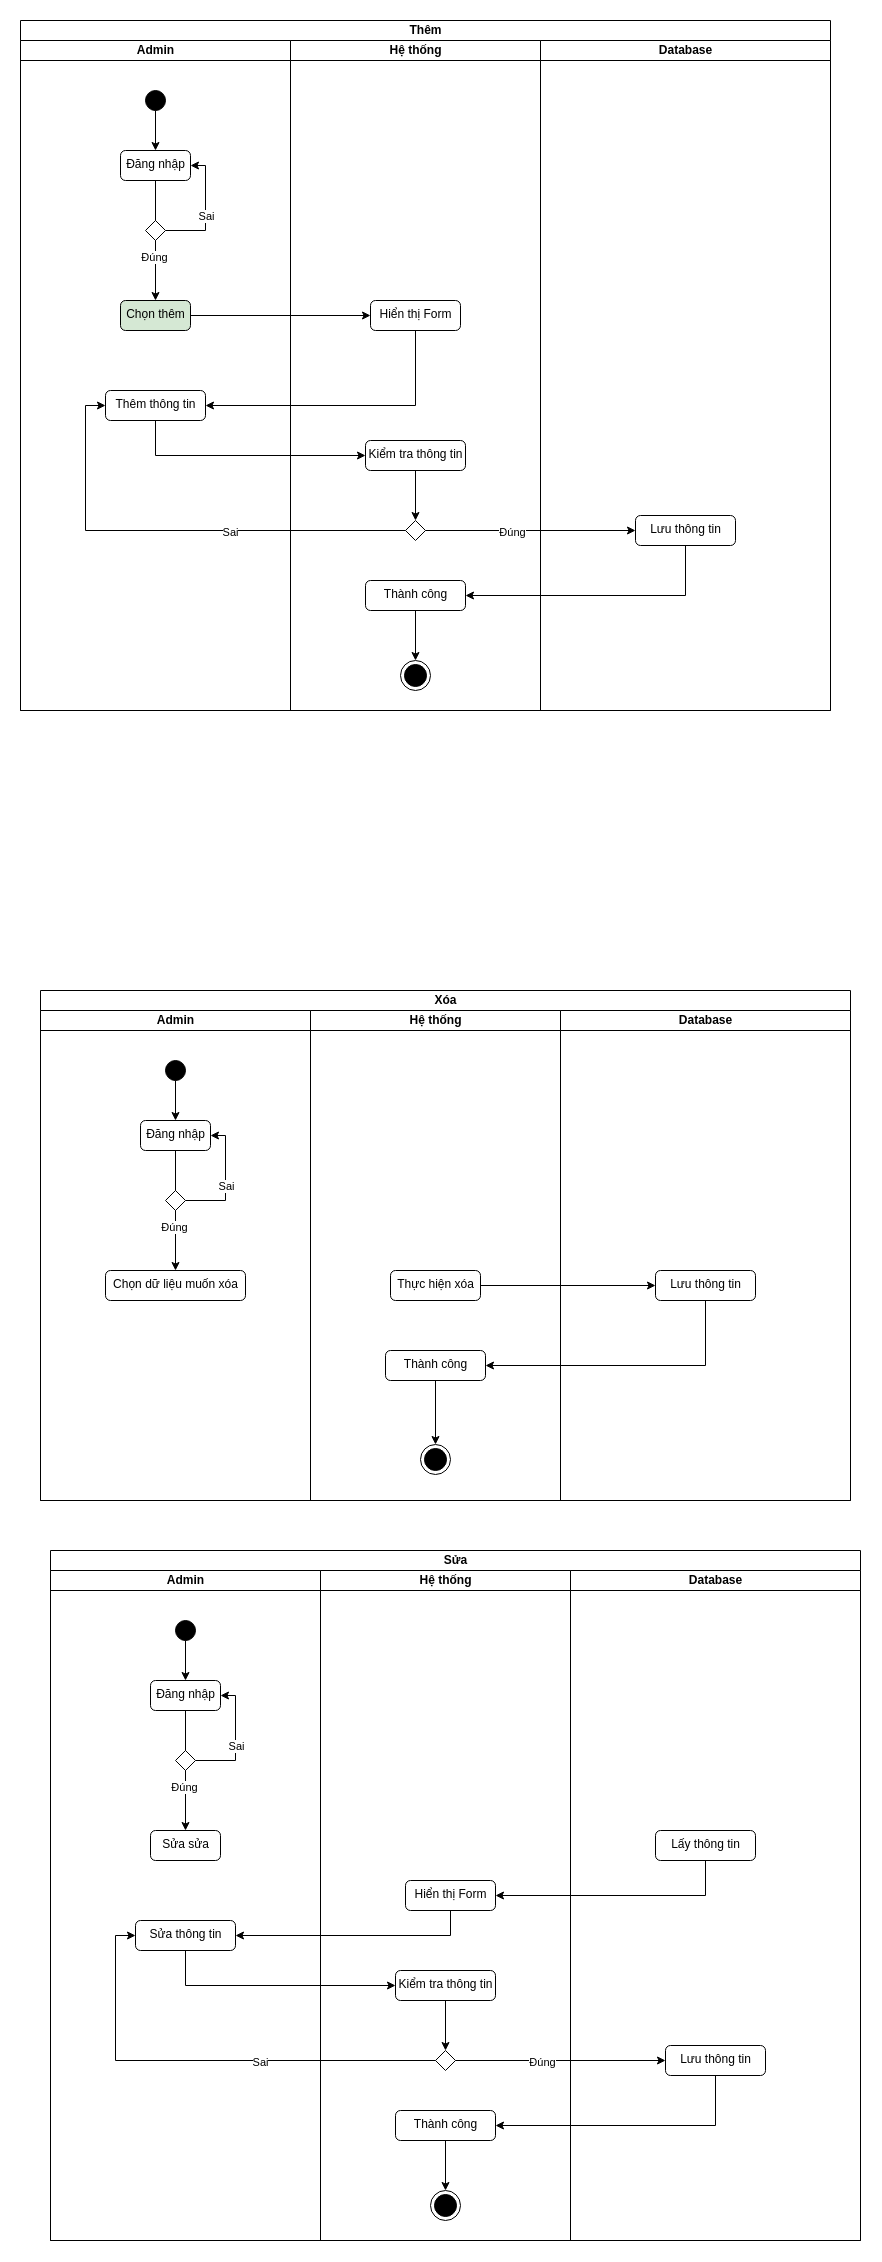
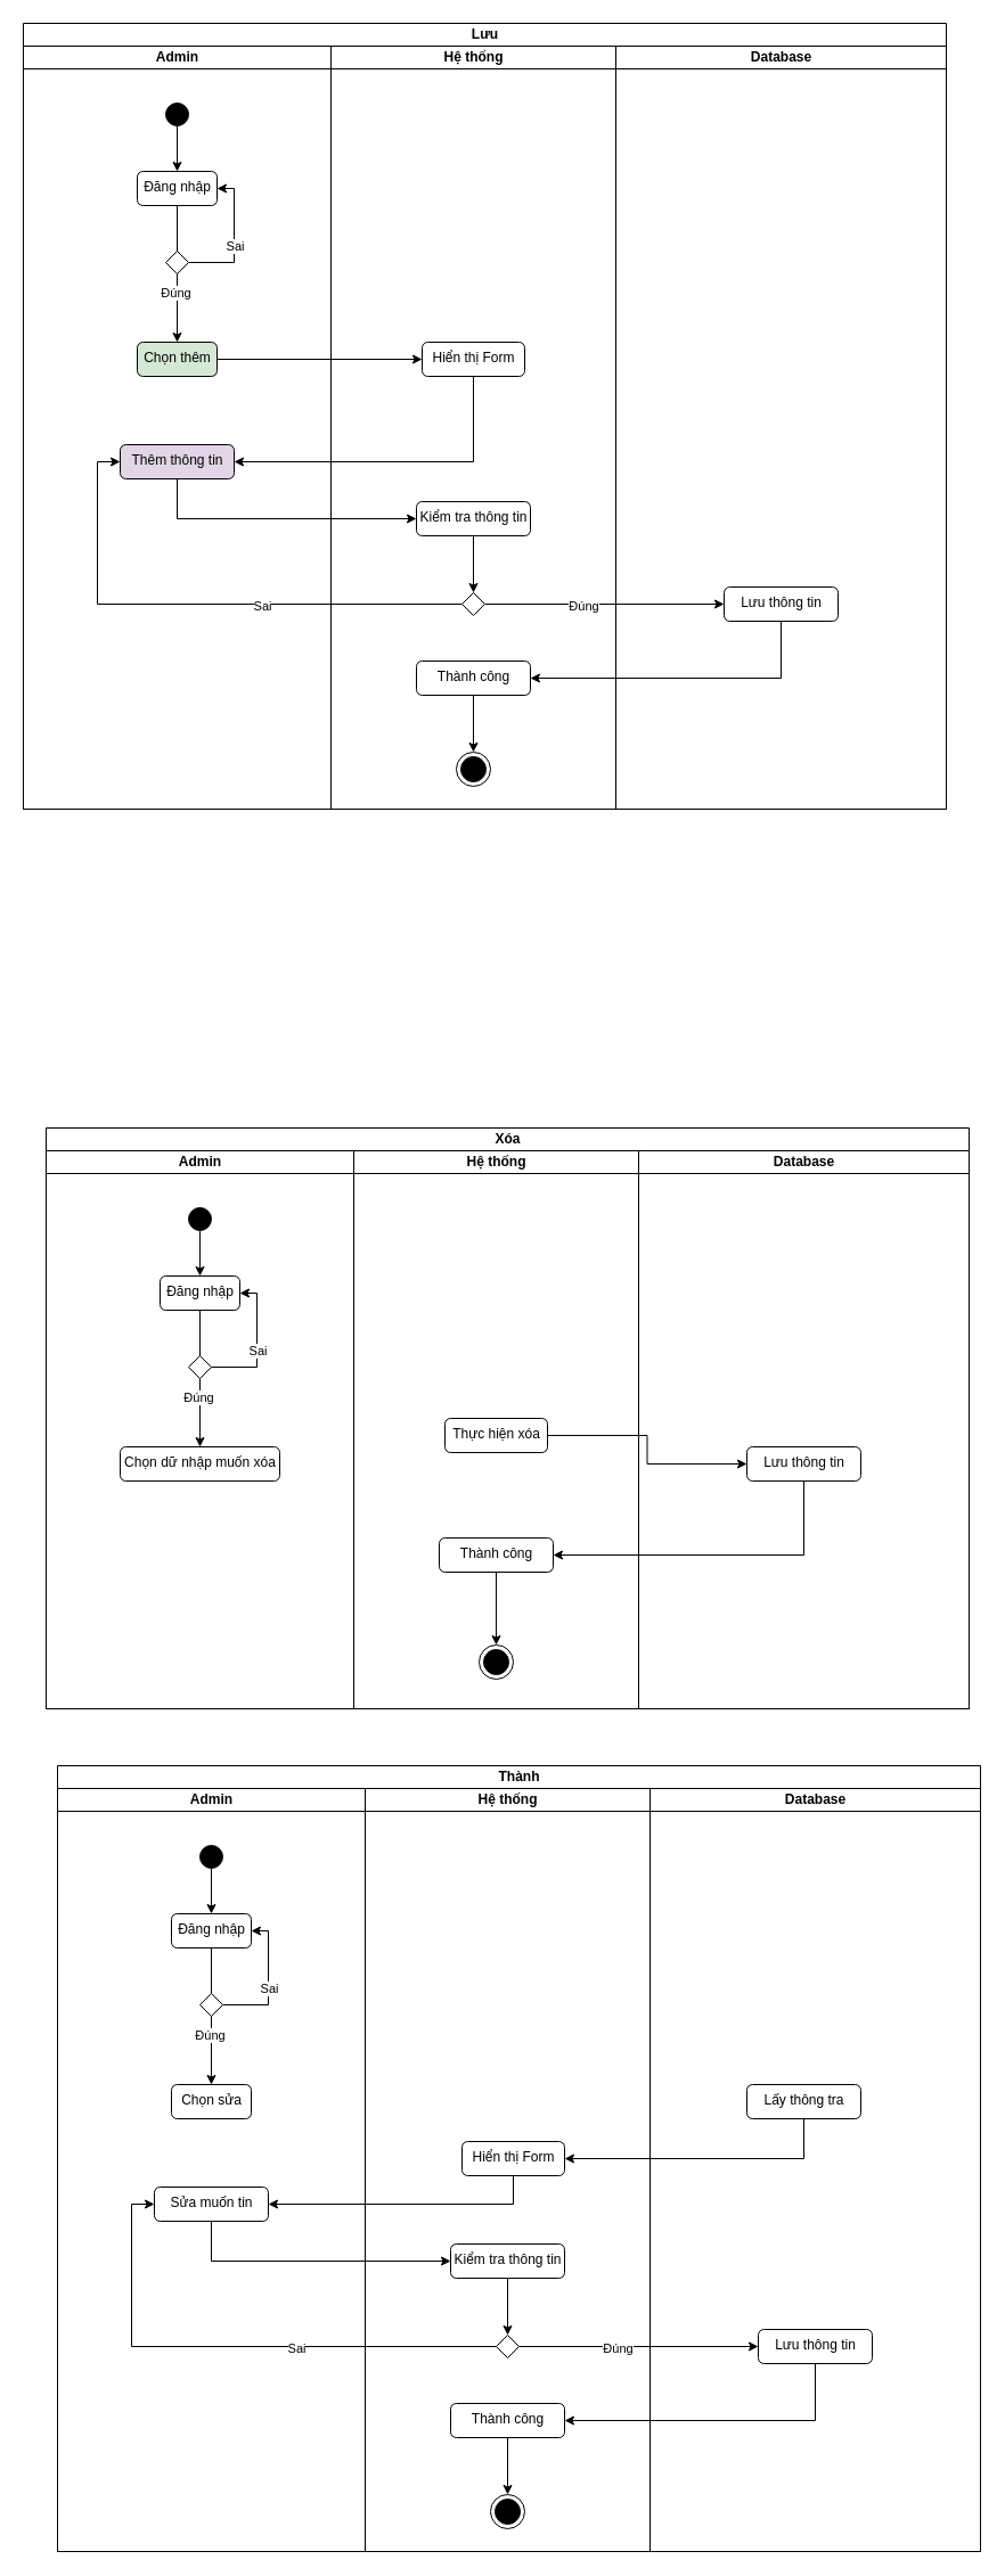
- <mxCell id="2" value="Thêm" style="swimlane;childLayout=stackLayout;resizeParent=1;resizeParentMax=0;startSize=20;html=1;" parent="1" vertex="1"><mxGeometry x="20" y="20" width="810" height="690" as="geometry" /></mxCell>
+ <mxCell id="2" value="Lưu" style="swimlane;childLayout=stackLayout;resizeParent=1;resizeParentMax=0;startSize=20;html=1;" parent="1" vertex="1"><mxGeometry x="20" y="20" width="810" height="690" as="geometry" /></mxCell>
- <mxCell id="13" value="Thêm thông tin" style="html=1;align=center;verticalAlign=top;rounded=1;absoluteArcSize=1;arcSize=10;dashed=0;" parent="3" vertex="1"><mxGeometry x="85" y="350" width="100" height="30" as="geometry" /></mxCell>
+ <mxCell id="13" value="Thêm thông tin" style="html=1;align=center;verticalAlign=top;rounded=1;absoluteArcSize=1;arcSize=10;dashed=0;fillColor=#e1d5e7;" parent="3" vertex="1"><mxGeometry x="85" y="350" width="100" height="30" as="geometry" /></mxCell>
- <mxCell id="42" value="Chọn dữ liệu muốn xóa" style="html=1;align=center;verticalAlign=top;rounded=1;absoluteArcSize=1;arcSize=10;dashed=0;" parent="33" vertex="1"><mxGeometry x="65" y="260" width="140" height="30" as="geometry" /></mxCell>
+ <mxCell id="42" value="Chọn dữ nhập muốn xóa" style="html=1;align=center;verticalAlign=top;rounded=1;absoluteArcSize=1;arcSize=10;dashed=0;" parent="33" vertex="1"><mxGeometry x="65" y="260" width="140" height="30" as="geometry" /></mxCell>
- <mxCell id="44" value="Thực hiện xóa" style="html=1;align=center;verticalAlign=top;rounded=1;absoluteArcSize=1;arcSize=10;dashed=0;" parent="43" vertex="1"><mxGeometry x="80" y="260" width="90" height="30" as="geometry" /></mxCell>
+ <mxCell id="44" value="Thực hiện xóa" style="html=1;align=center;verticalAlign=top;rounded=1;absoluteArcSize=1;arcSize=10;dashed=0;" parent="43" vertex="1"><mxGeometry x="80" y="235" width="90" height="30" as="geometry" /></mxCell>
- <mxCell id="52" value="Sửa" style="swimlane;childLayout=stackLayout;resizeParent=1;resizeParentMax=0;startSize=20;html=1;" vertex="1" parent="1"><mxGeometry x="50" y="1550" width="810" height="690" as="geometry" /></mxCell>
+ <mxCell id="52" value="Thành" style="swimlane;childLayout=stackLayout;resizeParent=1;resizeParentMax=0;startSize=20;html=1;" vertex="1" parent="1"><mxGeometry x="50" y="1550" width="810" height="690" as="geometry" /></mxCell>
- <mxCell id="62" value="Sửa sửa" style="html=1;align=center;verticalAlign=top;rounded=1;absoluteArcSize=1;arcSize=10;dashed=0;" vertex="1" parent="53"><mxGeometry x="100.0" y="260" width="70" height="30" as="geometry" /></mxCell>
+ <mxCell id="62" value="Chọn sửa" style="html=1;align=center;verticalAlign=top;rounded=1;absoluteArcSize=1;arcSize=10;dashed=0;" vertex="1" parent="53"><mxGeometry x="100.0" y="260" width="70" height="30" as="geometry" /></mxCell>
- <mxCell id="74" value="Lấy thông tin" style="html=1;align=center;verticalAlign=top;rounded=1;absoluteArcSize=1;arcSize=10;dashed=0;" vertex="1" parent="72"><mxGeometry x="85" y="260" width="100" height="30" as="geometry" /></mxCell>
+ <mxCell id="74" value="Lấy thông tra" style="html=1;align=center;verticalAlign=top;rounded=1;absoluteArcSize=1;arcSize=10;dashed=0;" vertex="1" parent="72"><mxGeometry x="85" y="260" width="100" height="30" as="geometry" /></mxCell>
- <mxCell id="63" value="Sửa thông tin" style="html=1;align=center;verticalAlign=top;rounded=1;absoluteArcSize=1;arcSize=10;dashed=0;" vertex="1" parent="53"><mxGeometry x="85" y="350" width="100" height="30" as="geometry" /></mxCell>
+ <mxCell id="63" value="Sửa muốn tin" style="html=1;align=center;verticalAlign=top;rounded=1;absoluteArcSize=1;arcSize=10;dashed=0;" vertex="1" parent="53"><mxGeometry x="85" y="350" width="100" height="30" as="geometry" /></mxCell>
